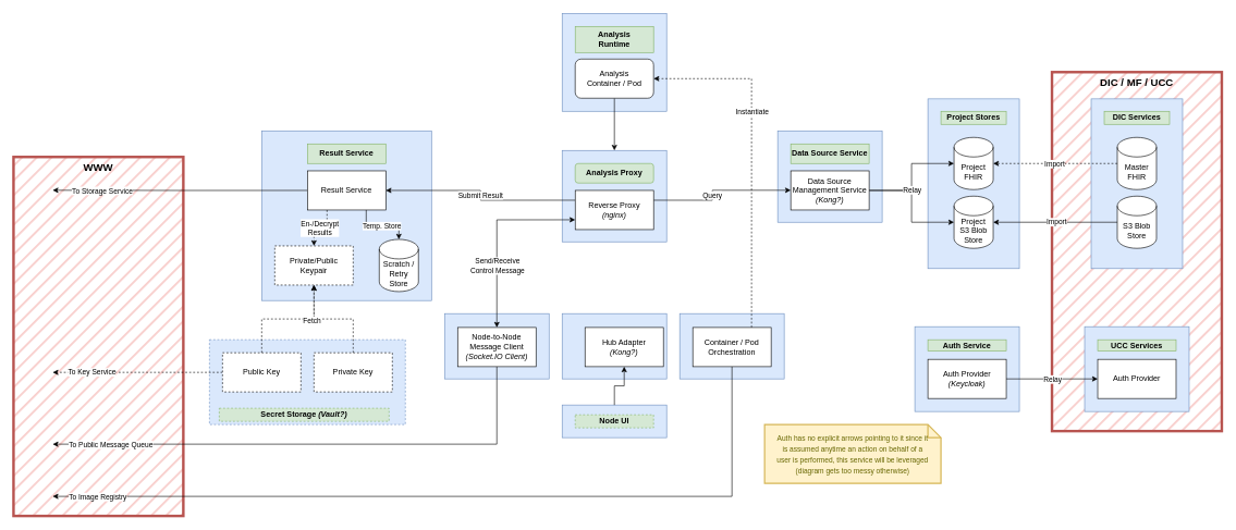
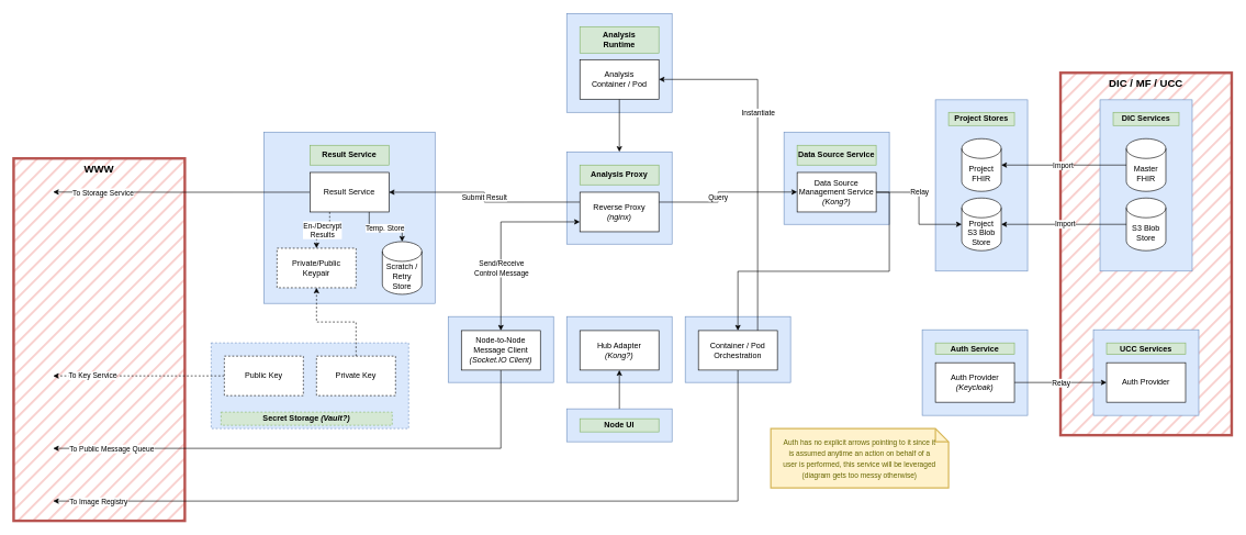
- <mxCell id="33" value="Analysis &lt;br&gt;Container / Pod" style="whiteSpace=wrap;html=1;rounded=1;" parent="1" vertex="1"><mxGeometry x="880" y="90" width="120" height="60" as="geometry" /></mxCell>
+ <mxCell id="33" value="Analysis &lt;br&gt;Container / Pod" style="rounded=0;whiteSpace=wrap;html=1;" parent="1" vertex="1"><mxGeometry x="880" y="90" width="120" height="60" as="geometry" /></mxCell>
- <mxCell id="56" style="edgeStyle=orthogonalEdgeStyle;rounded=0;orthogonalLoop=1;jettySize=auto;html=1;exitX=0.75;exitY=0;exitDx=0;exitDy=0;entryX=1;entryY=0.5;entryDx=0;entryDy=0;dashed=1;" parent="1" source="60" target="33" edge="1"><mxGeometry relative="1" as="geometry" /></mxCell>
+ <mxCell id="56" style="edgeStyle=orthogonalEdgeStyle;rounded=0;orthogonalLoop=1;jettySize=auto;html=1;exitX=0.75;exitY=0;exitDx=0;exitDy=0;entryX=1;entryY=0.5;entryDx=0;entryDy=0;" parent="1" source="60" target="33" edge="1"><mxGeometry relative="1" as="geometry" /></mxCell>
- <mxCell id="21" style="edgeStyle=orthogonalEdgeStyle;rounded=0;orthogonalLoop=1;jettySize=auto;html=1;exitX=1;exitY=0.5;exitDx=0;exitDy=0;" parent="1" source="73" target="67" edge="1"><mxGeometry relative="1" as="geometry"><mxPoint x="1270" y="290" as="sourcePoint" /></mxGeometry></mxCell>
+ <mxCell id="21" style="edgeStyle=orthogonalEdgeStyle;rounded=0;orthogonalLoop=1;jettySize=auto;html=1;exitX=1;exitY=0.5;exitDx=0;exitDy=0;" parent="1" source="73" target="60" edge="1"><mxGeometry relative="1" as="geometry"><mxPoint x="1270" y="290" as="sourcePoint" /></mxGeometry></mxCell>
- <mxCell id="71" style="edgeStyle=orthogonalEdgeStyle;rounded=0;orthogonalLoop=1;jettySize=auto;html=1;exitX=0;exitY=0.5;exitDx=0;exitDy=0;exitPerimeter=0;dashed=1;" parent="1" source="28" target="67" edge="1"><mxGeometry relative="1" as="geometry" /></mxCell>
+ <mxCell id="71" style="edgeStyle=orthogonalEdgeStyle;rounded=0;orthogonalLoop=1;jettySize=auto;html=1;exitX=0;exitY=0.5;exitDx=0;exitDy=0;exitPerimeter=0;" parent="1" source="28" target="67" edge="1"><mxGeometry relative="1" as="geometry" /></mxCell>
- <mxCell id="34" value="Analysis Proxy" style="whiteSpace=wrap;html=1;fillColor=#d5e8d4;strokeColor=#82b366;fontStyle=1;rounded=1;" parent="1" vertex="1"><mxGeometry x="880" y="250" width="120" height="30" as="geometry" /></mxCell>
+ <mxCell id="34" value="Analysis Proxy" style="rounded=0;whiteSpace=wrap;html=1;fillColor=#d5e8d4;strokeColor=#82b366;fontStyle=1" parent="1" vertex="1"><mxGeometry x="880" y="250" width="120" height="30" as="geometry" /></mxCell>
- <mxCell id="45" style="edgeStyle=orthogonalEdgeStyle;rounded=0;orthogonalLoop=1;jettySize=auto;html=1;exitX=0.5;exitY=0;exitDx=0;exitDy=0;entryX=0.5;entryY=1;entryDx=0;entryDy=0;dashed=1;" parent="1" source="49" target="42" edge="1"><mxGeometry relative="1" as="geometry" /></mxCell>
- <mxCell id="46" value="Fetch" style="edgeLabel;html=1;align=center;verticalAlign=middle;resizable=0;points=[];" parent="45" vertex="1" connectable="0"><mxGeometry x="0.309" y="-1" relative="1" as="geometry"><mxPoint x="8" y="1" as="offset" /></mxGeometry></mxCell>
- <mxCell id="62" value="Hub Adapter&lt;br&gt;&lt;i&gt;(Kong?)&lt;/i&gt;" style="rounded=0;whiteSpace=wrap;html=1;" parent="1" vertex="1"><mxGeometry x="895" y="501.25" width="120" height="60" as="geometry" /></mxCell>
+ <mxCell id="62" value="Hub Adapter&lt;br&gt;&lt;i&gt;(Kong?)&lt;/i&gt;" style="rounded=0;whiteSpace=wrap;html=1;" parent="1" vertex="1"><mxGeometry x="880" y="501.25" width="120" height="60" as="geometry" /></mxCell>
- <mxCell id="14" value="Node UI" style="rounded=0;whiteSpace=wrap;html=1;fillColor=#d5e8d4;strokeColor=#82b366;fontStyle=1;dashed=1;" parent="1" vertex="1"><mxGeometry x="880" y="635" width="120" height="20" as="geometry" /></mxCell>
+ <mxCell id="14" value="Node UI" style="rounded=0;whiteSpace=wrap;html=1;fillColor=#d5e8d4;strokeColor=#82b366;fontStyle=1" parent="1" vertex="1"><mxGeometry x="880" y="635" width="120" height="20" as="geometry" /></mxCell>
